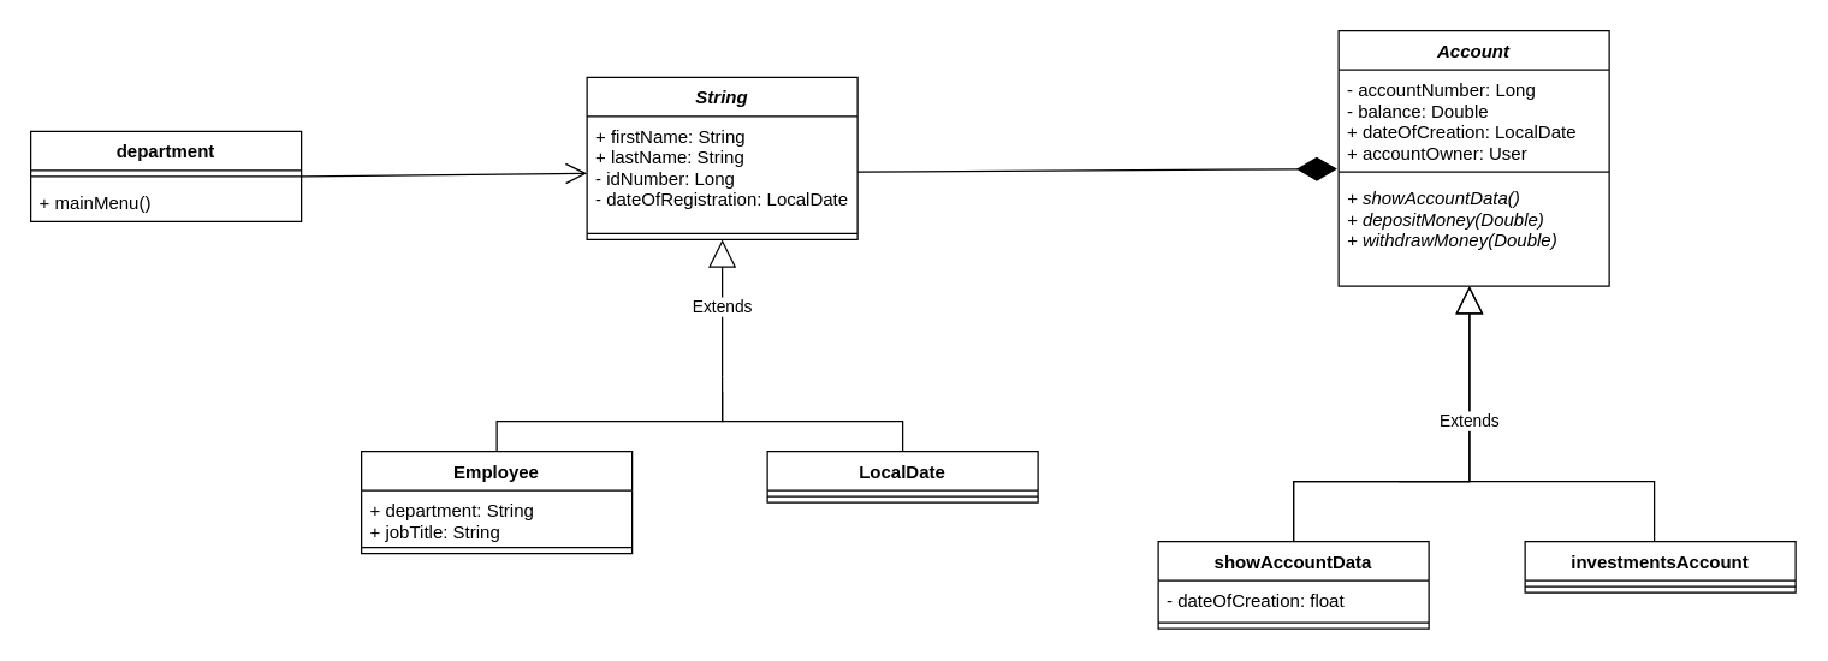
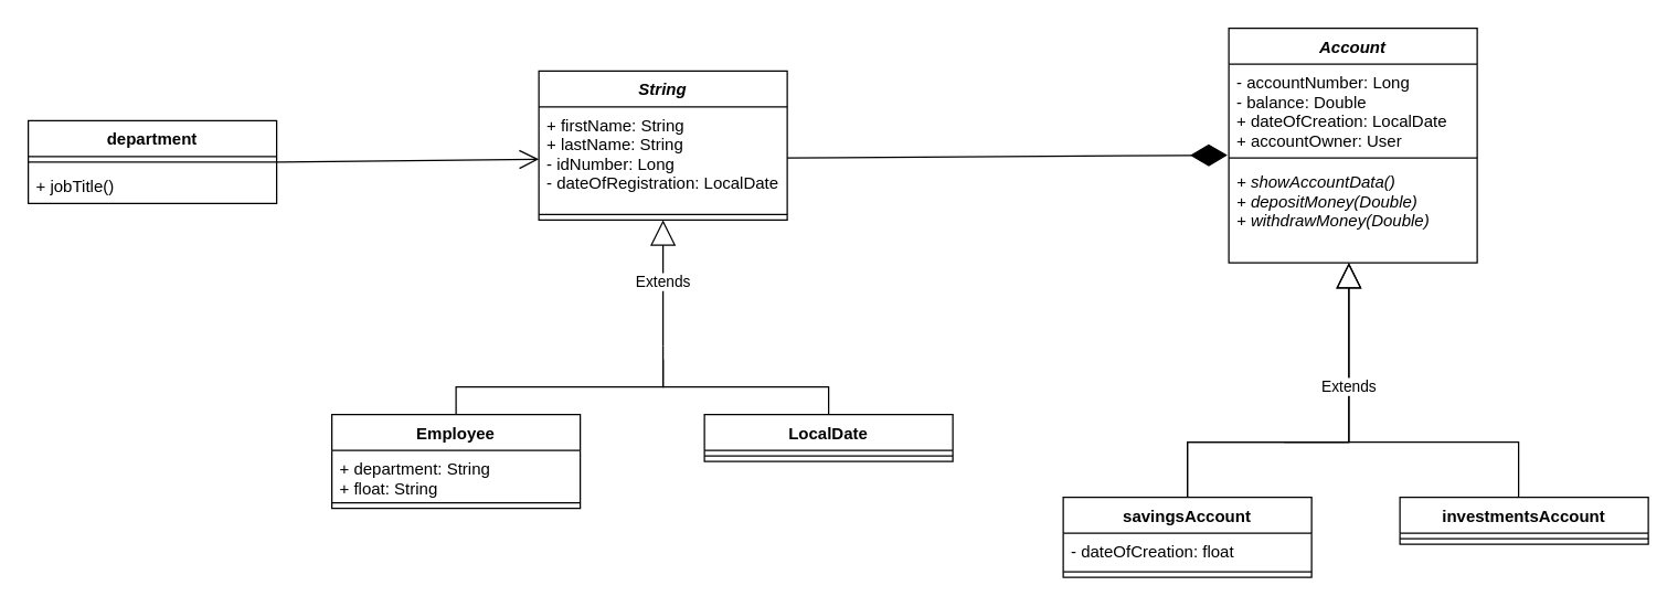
- <mxCell id="11" value="+ mainMenu()" style="text;strokeColor=none;fillColor=none;align=left;verticalAlign=top;spacingLeft=4;spacingRight=4;overflow=hidden;rotatable=0;points=[[0,0.5],[1,0.5]];portConstraint=eastwest;" parent="9" vertex="1"><mxGeometry y="34" width="180" height="26" as="geometry" /></mxCell>
+ <mxCell id="11" value="+ jobTitle()" style="text;strokeColor=none;fillColor=none;align=left;verticalAlign=top;spacingLeft=4;spacingRight=4;overflow=hidden;rotatable=0;points=[[0,0.5],[1,0.5]];portConstraint=eastwest;" parent="9" vertex="1"><mxGeometry y="34" width="180" height="26" as="geometry" /></mxCell>
- <mxCell id="22" value="+ department: String&#10;+ jobTitle: String" style="text;strokeColor=none;fillColor=none;align=left;verticalAlign=top;spacingLeft=4;spacingRight=4;overflow=hidden;rotatable=0;points=[[0,0.5],[1,0.5]];portConstraint=eastwest;" parent="21" vertex="1"><mxGeometry y="26" width="180" height="34" as="geometry" /></mxCell>
+ <mxCell id="22" value="+ department: String&#10;+ float: String" style="text;strokeColor=none;fillColor=none;align=left;verticalAlign=top;spacingLeft=4;spacingRight=4;overflow=hidden;rotatable=0;points=[[0,0.5],[1,0.5]];portConstraint=eastwest;" parent="21" vertex="1"><mxGeometry y="26" width="180" height="34" as="geometry" /></mxCell>
- <mxCell id="12" value="showAccountData" style="swimlane;fontStyle=1;align=center;verticalAlign=top;childLayout=stackLayout;horizontal=1;startSize=26;horizontalStack=0;resizeParent=1;resizeParentMax=0;resizeLast=0;collapsible=1;marginBottom=0;" parent="1" vertex="1"><mxGeometry x="770" y="360" width="180" height="58" as="geometry" /></mxCell>
+ <mxCell id="12" value="savingsAccount" style="swimlane;fontStyle=1;align=center;verticalAlign=top;childLayout=stackLayout;horizontal=1;startSize=26;horizontalStack=0;resizeParent=1;resizeParentMax=0;resizeLast=0;collapsible=1;marginBottom=0;" parent="1" vertex="1"><mxGeometry x="770" y="360" width="180" height="58" as="geometry" /></mxCell>
